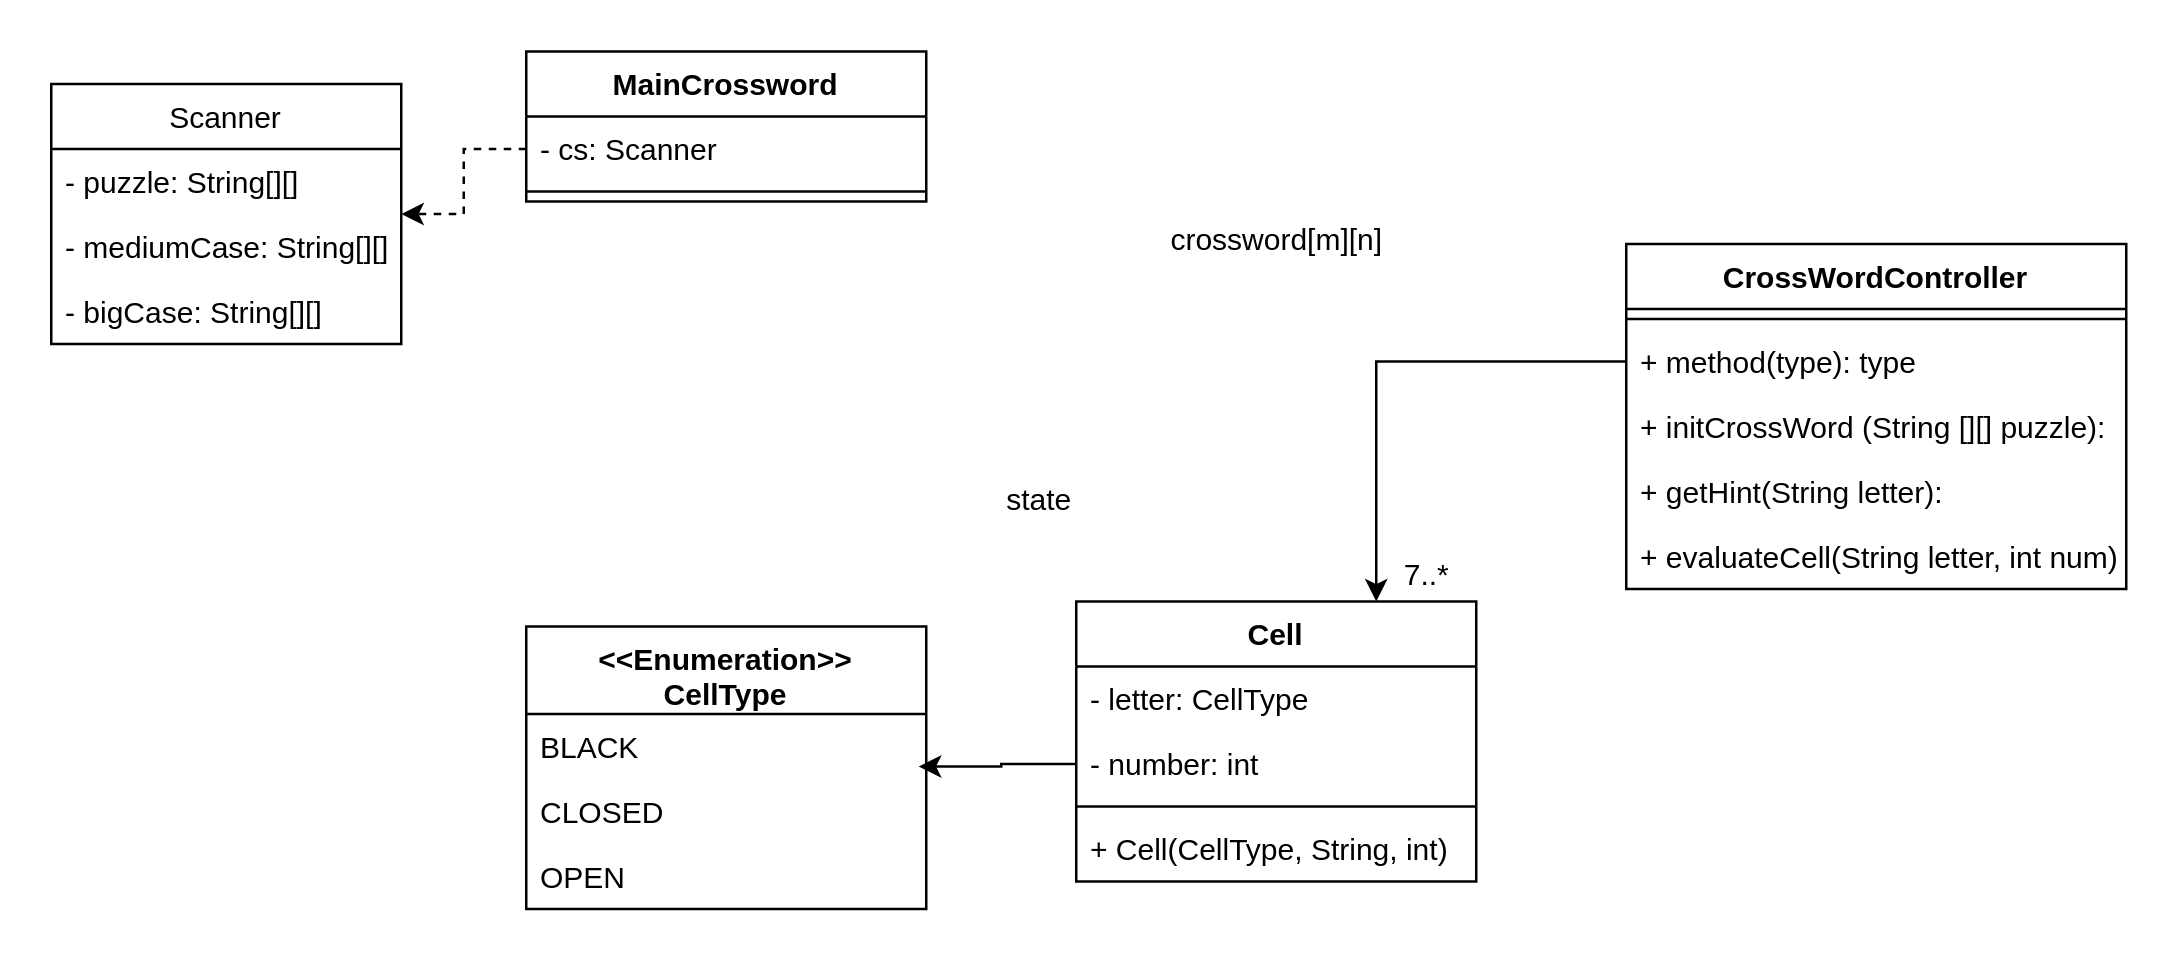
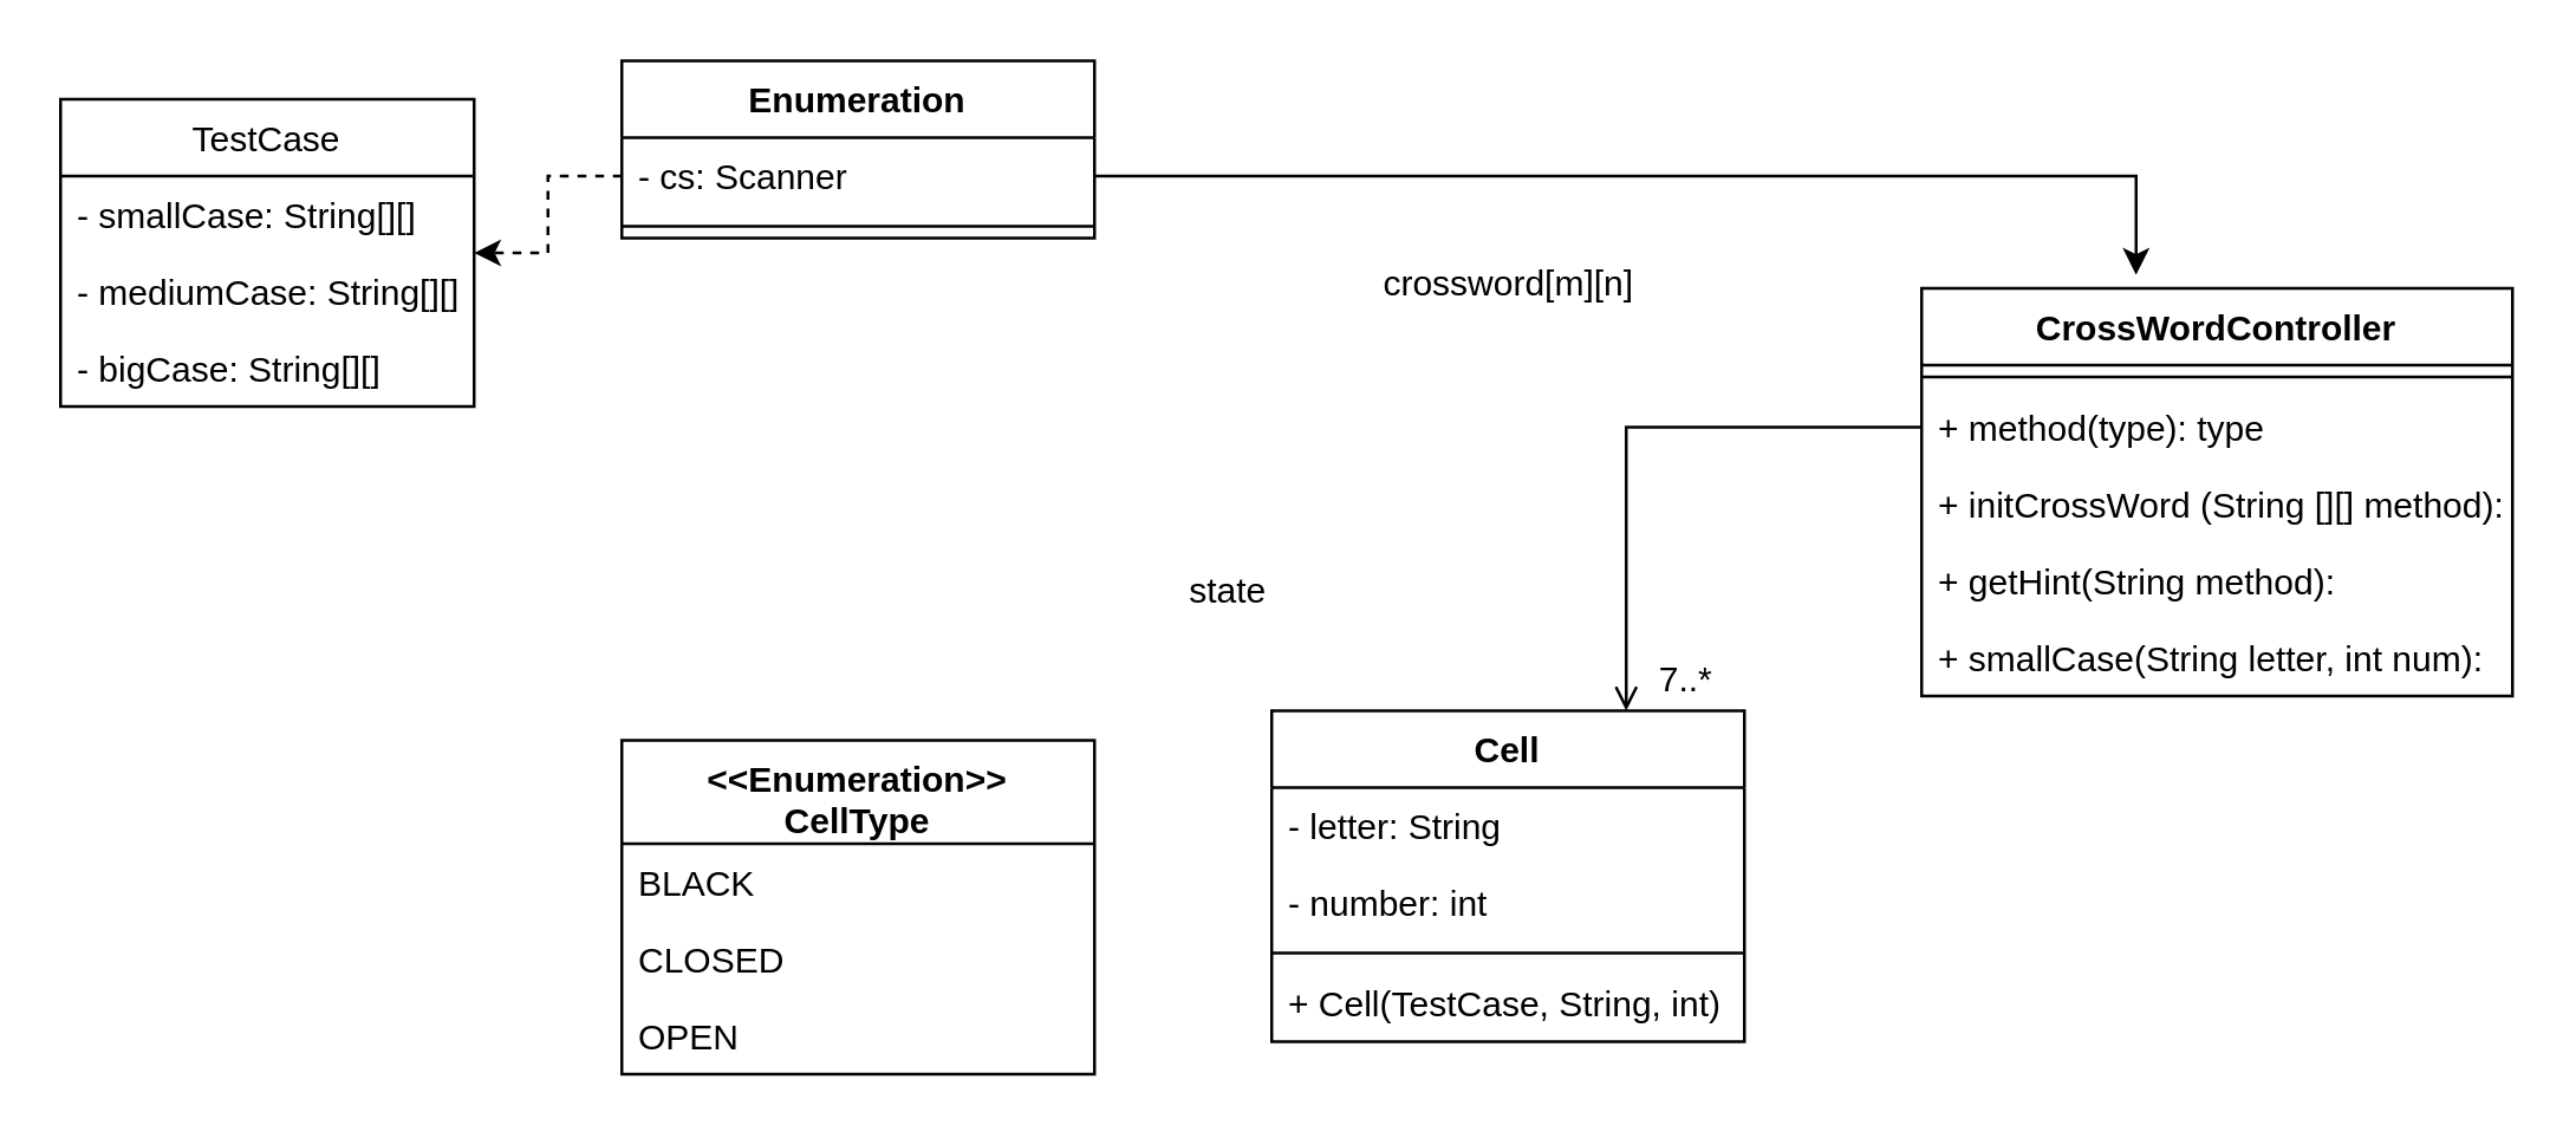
- <mxCell id="2" value="MainCrossword" style="swimlane;fontStyle=1;align=center;verticalAlign=top;childLayout=stackLayout;horizontal=1;startSize=26;horizontalStack=0;resizeParent=1;resizeParentMax=0;resizeLast=0;collapsible=1;marginBottom=0;" parent="1" vertex="1"><mxGeometry x="210" y="20" width="160" height="60" as="geometry" /></mxCell>
+ <mxCell id="2" value="Enumeration" style="swimlane;fontStyle=1;align=center;verticalAlign=top;childLayout=stackLayout;horizontal=1;startSize=26;horizontalStack=0;resizeParent=1;resizeParentMax=0;resizeLast=0;collapsible=1;marginBottom=0;" parent="1" vertex="1"><mxGeometry x="210" y="20" width="160" height="60" as="geometry" /></mxCell>
- <mxCell id="26" value="Scanner" style="swimlane;fontStyle=0;childLayout=stackLayout;horizontal=1;startSize=26;fillColor=none;horizontalStack=0;resizeParent=1;resizeParentMax=0;resizeLast=0;collapsible=1;marginBottom=0;" parent="1" vertex="1"><mxGeometry x="20" y="33" width="140" height="104" as="geometry" /></mxCell>
+ <mxCell id="26" value="TestCase" style="swimlane;fontStyle=0;childLayout=stackLayout;horizontal=1;startSize=26;fillColor=none;horizontalStack=0;resizeParent=1;resizeParentMax=0;resizeLast=0;collapsible=1;marginBottom=0;" parent="1" vertex="1"><mxGeometry x="20" y="33" width="140" height="104" as="geometry" /></mxCell>
+ <mxCell id="25" style="edgeStyle=orthogonalEdgeStyle;rounded=0;orthogonalLoop=1;jettySize=auto;html=1;exitX=1;exitY=0.5;exitDx=0;exitDy=0;entryX=0.363;entryY=-0.033;entryDx=0;entryDy=0;entryPerimeter=0;" parent="1" source="3" target="5" edge="1"><mxGeometry relative="1" as="geometry" /></mxCell>
- <mxCell id="27" value="- puzzle: String[][]" style="text;strokeColor=none;fillColor=none;align=left;verticalAlign=top;spacingLeft=4;spacingRight=4;overflow=hidden;rotatable=0;points=[[0,0.5],[1,0.5]];portConstraint=eastwest;" parent="26" vertex="1"><mxGeometry y="26" width="140" height="26" as="geometry" /></mxCell>
+ <mxCell id="27" value="- smallCase: String[][]" style="text;strokeColor=none;fillColor=none;align=left;verticalAlign=top;spacingLeft=4;spacingRight=4;overflow=hidden;rotatable=0;points=[[0,0.5],[1,0.5]];portConstraint=eastwest;" parent="26" vertex="1"><mxGeometry y="26" width="140" height="26" as="geometry" /></mxCell>
- <mxCell id="8" value="+ initCrossWord (String [][] puzzle):" style="text;strokeColor=none;fillColor=none;align=left;verticalAlign=top;spacingLeft=4;spacingRight=4;overflow=hidden;rotatable=0;points=[[0,0.5],[1,0.5]];portConstraint=eastwest;" vertex="1" parent="5"><mxGeometry y="60" width="200" height="26" as="geometry" /></mxCell>
+ <mxCell id="8" value="+ initCrossWord (String [][] method):" style="text;strokeColor=none;fillColor=none;align=left;verticalAlign=top;spacingLeft=4;spacingRight=4;overflow=hidden;rotatable=0;points=[[0,0.5],[1,0.5]];portConstraint=eastwest;" vertex="1" parent="5"><mxGeometry y="60" width="200" height="26" as="geometry" /></mxCell>
- <mxCell id="9" value="+ getHint(String letter):" style="text;strokeColor=none;fillColor=none;align=left;verticalAlign=top;spacingLeft=4;spacingRight=4;overflow=hidden;rotatable=0;points=[[0,0.5],[1,0.5]];portConstraint=eastwest;" vertex="1" parent="5"><mxGeometry y="86" width="200" height="26" as="geometry" /></mxCell>
+ <mxCell id="9" value="+ getHint(String method):" style="text;strokeColor=none;fillColor=none;align=left;verticalAlign=top;spacingLeft=4;spacingRight=4;overflow=hidden;rotatable=0;points=[[0,0.5],[1,0.5]];portConstraint=eastwest;" vertex="1" parent="5"><mxGeometry y="86" width="200" height="26" as="geometry" /></mxCell>
- <mxCell id="10" value="+ evaluateCell(String letter, int num):" style="text;strokeColor=none;fillColor=none;align=left;verticalAlign=top;spacingLeft=4;spacingRight=4;overflow=hidden;rotatable=0;points=[[0,0.5],[1,0.5]];portConstraint=eastwest;" vertex="1" parent="5"><mxGeometry y="112" width="200" height="26" as="geometry" /></mxCell>
+ <mxCell id="10" value="+ smallCase(String letter, int num):" style="text;strokeColor=none;fillColor=none;align=left;verticalAlign=top;spacingLeft=4;spacingRight=4;overflow=hidden;rotatable=0;points=[[0,0.5],[1,0.5]];portConstraint=eastwest;" vertex="1" parent="5"><mxGeometry y="112" width="200" height="26" as="geometry" /></mxCell>
- <mxCell id="21" style="edgeStyle=orthogonalEdgeStyle;rounded=0;orthogonalLoop=1;jettySize=auto;html=1;exitX=0;exitY=0.5;exitDx=0;exitDy=0;entryX=0.75;entryY=0;entryDx=0;entryDy=0;" parent="1" source="7" target="11" edge="1"><mxGeometry relative="1" as="geometry" /></mxCell>
+ <mxCell id="21" style="edgeStyle=orthogonalEdgeStyle;rounded=0;orthogonalLoop=1;jettySize=auto;html=1;exitX=0;exitY=0.5;exitDx=0;exitDy=0;entryX=0.75;entryY=0;entryDx=0;entryDy=0;endArrow=open;" parent="1" source="7" target="11" edge="1"><mxGeometry relative="1" as="geometry" /></mxCell>
- <mxCell id="12" value="- letter: CellType" style="text;strokeColor=none;fillColor=none;align=left;verticalAlign=top;spacingLeft=4;spacingRight=4;overflow=hidden;rotatable=0;points=[[0,0.5],[1,0.5]];portConstraint=eastwest;" parent="11" vertex="1"><mxGeometry y="26" width="160" height="26" as="geometry" /></mxCell>
+ <mxCell id="12" value="- letter: String" style="text;strokeColor=none;fillColor=none;align=left;verticalAlign=top;spacingLeft=4;spacingRight=4;overflow=hidden;rotatable=0;points=[[0,0.5],[1,0.5]];portConstraint=eastwest;" parent="11" vertex="1"><mxGeometry y="26" width="160" height="26" as="geometry" /></mxCell>
- <mxCell id="24" style="edgeStyle=orthogonalEdgeStyle;rounded=0;orthogonalLoop=1;jettySize=auto;html=1;exitX=0;exitY=0.5;exitDx=0;exitDy=0;entryX=0.981;entryY=-0.192;entryDx=0;entryDy=0;entryPerimeter=0;" parent="1" source="13" target="18" edge="1"><mxGeometry relative="1" as="geometry" /></mxCell>
- <mxCell id="15" value="+ Cell(CellType, String, int)" style="text;strokeColor=none;fillColor=none;align=left;verticalAlign=top;spacingLeft=4;spacingRight=4;overflow=hidden;rotatable=0;points=[[0,0.5],[1,0.5]];portConstraint=eastwest;" parent="11" vertex="1"><mxGeometry y="86" width="160" height="26" as="geometry" /></mxCell>
+ <mxCell id="15" value="+ Cell(TestCase, String, int)" style="text;strokeColor=none;fillColor=none;align=left;verticalAlign=top;spacingLeft=4;spacingRight=4;overflow=hidden;rotatable=0;points=[[0,0.5],[1,0.5]];portConstraint=eastwest;" parent="11" vertex="1"><mxGeometry y="86" width="160" height="26" as="geometry" /></mxCell>
